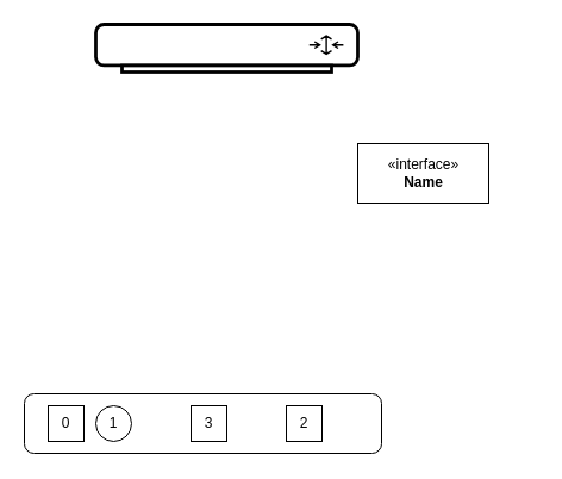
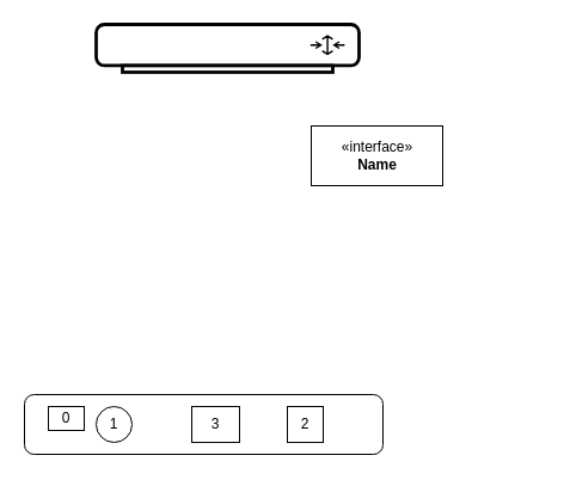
- <mxCell id="9" value="&amp;laquo;interface&amp;raquo;&lt;br&gt;&lt;b&gt;Name&lt;/b&gt;" style="html=1;rounded=0;sketch=0;" vertex="1" parent="1"><mxGeometry x="300" y="120" width="110" height="50" as="geometry" /></mxCell>
+ <mxCell id="9" value="&amp;laquo;interface&amp;raquo;&lt;br&gt;&lt;b&gt;Name&lt;/b&gt;" style="html=1;rounded=0;sketch=0;" vertex="1" parent="1"><mxGeometry x="260" y="105" width="110" height="50" as="geometry" /></mxCell>
- <mxCell id="5" value="0" style="whiteSpace=wrap;html=1;aspect=fixed;container=0;" vertex="1" parent="1"><mxGeometry x="40" y="340" width="30" height="30" as="geometry"><mxRectangle x="100" y="480" width="40" height="20" as="alternateBounds" /></mxGeometry></mxCell>
+ <mxCell id="5" value="0" style="whiteSpace=wrap;html=1;aspect=fixed;container=0;" vertex="1" parent="1"><mxGeometry x="40" y="340" width="30" height="20" as="geometry"><mxRectangle x="100" y="480" width="40" height="20" as="alternateBounds" /></mxGeometry></mxCell>
- <mxCell id="8" value="3" style="whiteSpace=wrap;html=1;aspect=fixed;container=0;" vertex="1" parent="1"><mxGeometry x="160" y="340" width="30" height="30" as="geometry"><mxRectangle x="220" y="480" width="40" height="20" as="alternateBounds" /></mxGeometry></mxCell>
+ <mxCell id="8" value="3" style="whiteSpace=wrap;html=1;aspect=fixed;container=0;" vertex="1" parent="1"><mxGeometry x="160" y="340" width="40" height="30" as="geometry"><mxRectangle x="220" y="480" width="40" height="20" as="alternateBounds" /></mxGeometry></mxCell>
